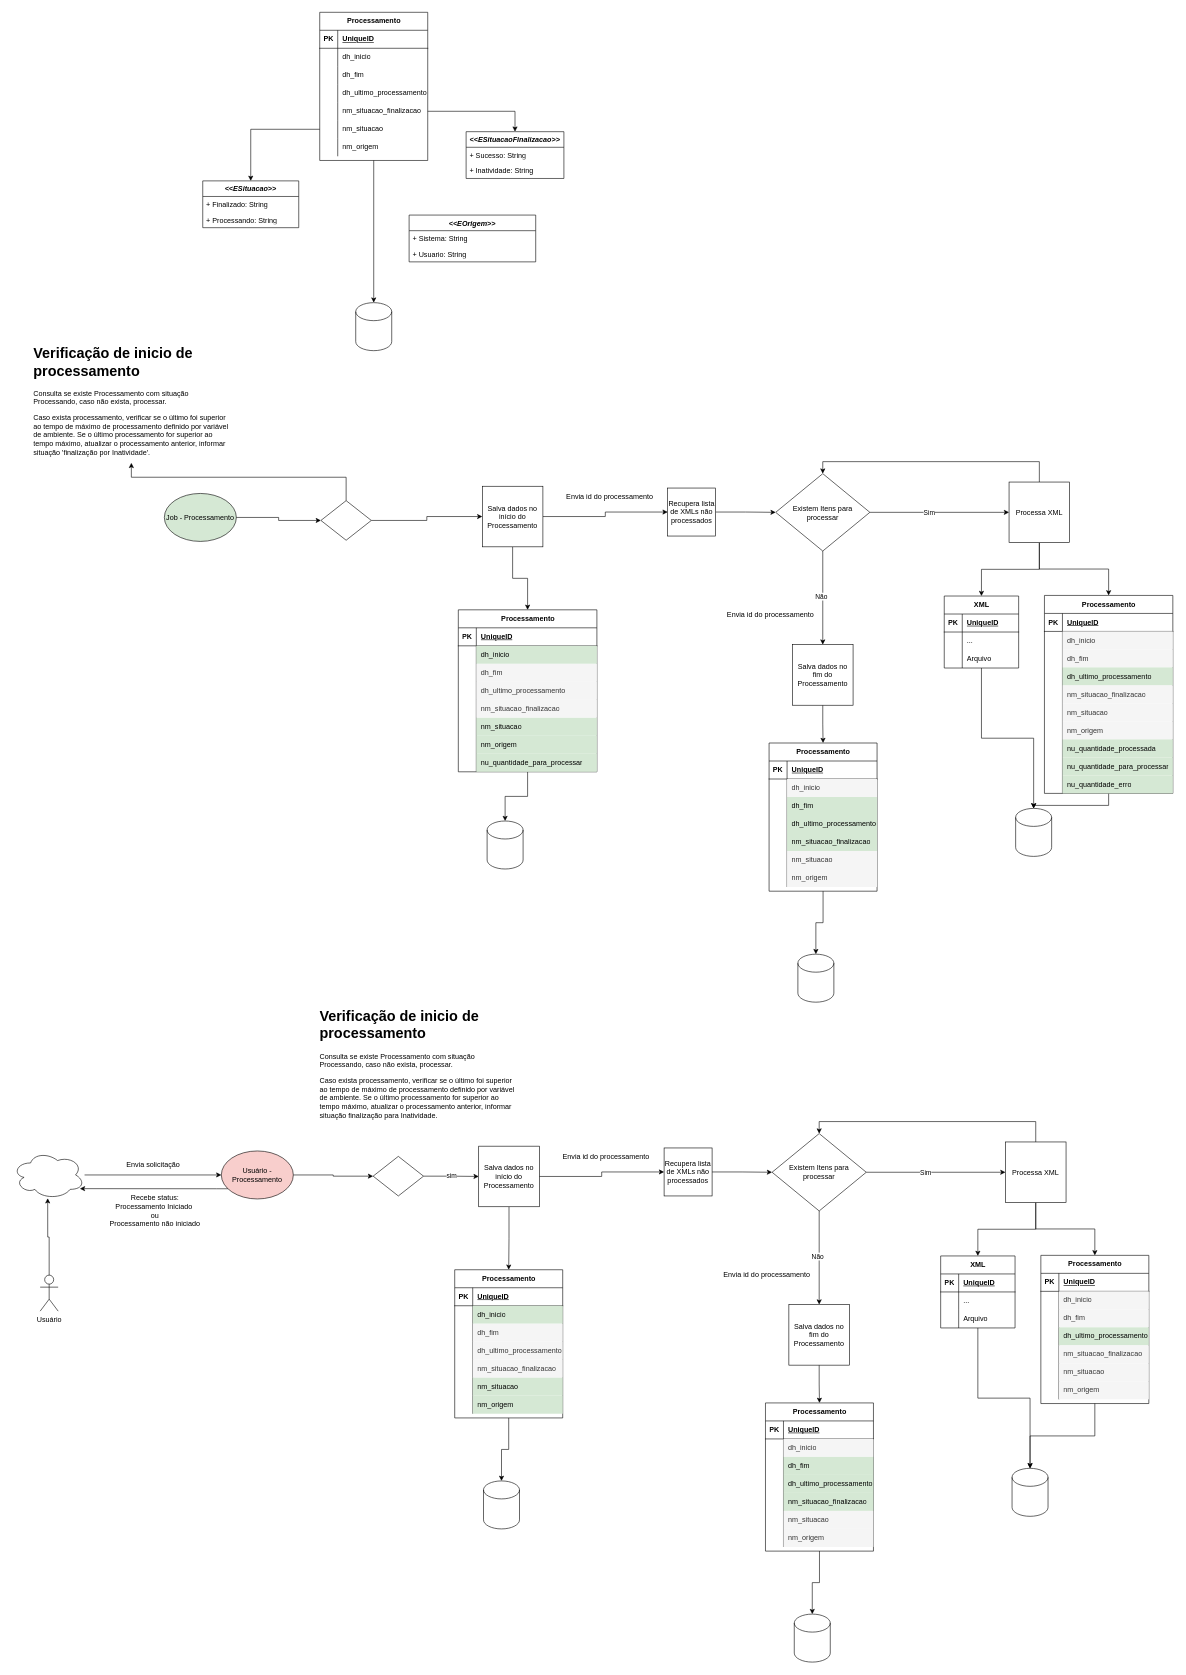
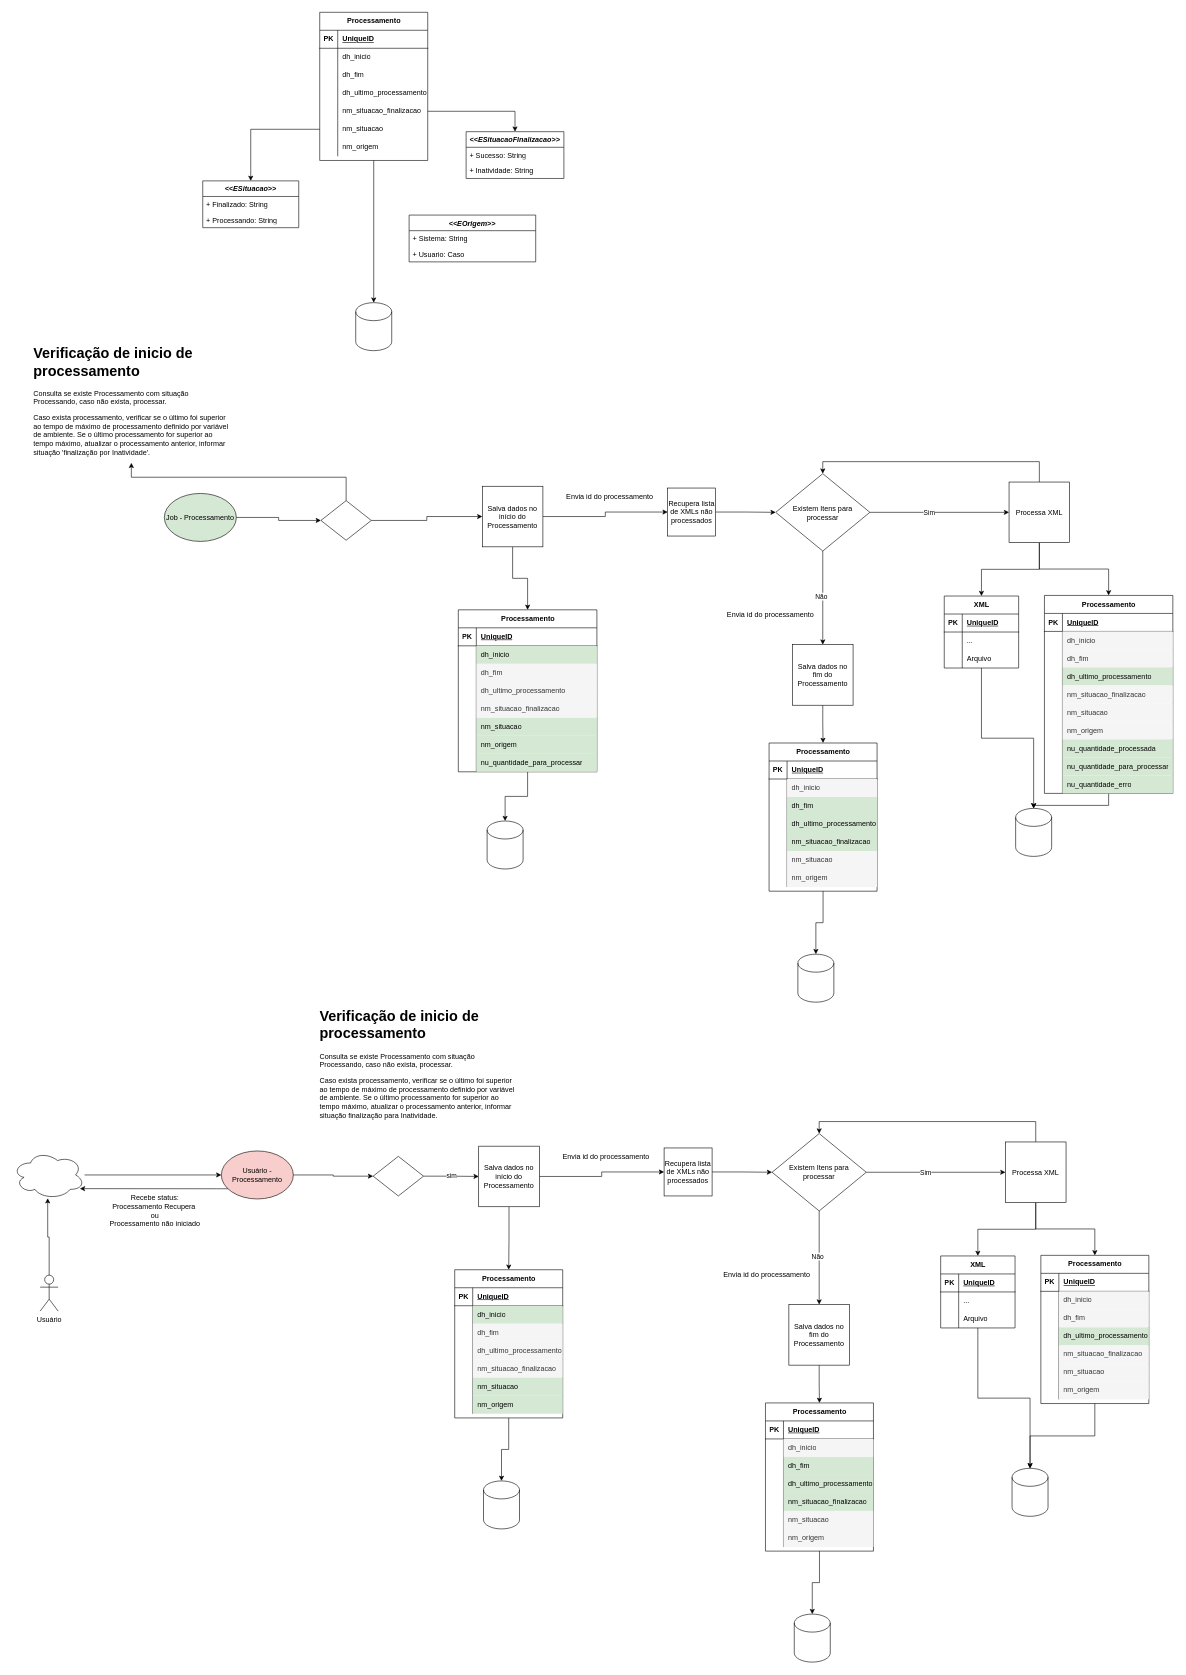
- <mxCell id="62" value="+ Usuario: String" style="text;strokeColor=none;fillColor=none;align=left;verticalAlign=top;spacingLeft=4;spacingRight=4;overflow=hidden;rotatable=0;points=[[0,0.5],[1,0.5]];portConstraint=eastwest;whiteSpace=wrap;html=1;" vertex="1" parent="60"><mxGeometry y="52" width="211" height="26" as="geometry" /></mxCell>
+ <mxCell id="62" value="+ Usuario: Caso" style="text;strokeColor=none;fillColor=none;align=left;verticalAlign=top;spacingLeft=4;spacingRight=4;overflow=hidden;rotatable=0;points=[[0,0.5],[1,0.5]];portConstraint=eastwest;whiteSpace=wrap;html=1;" vertex="1" parent="60"><mxGeometry y="52" width="211" height="26" as="geometry" /></mxCell>
- <mxCell id="268" value="Envia solicitação" style="text;html=1;align=center;verticalAlign=middle;resizable=0;points=[];autosize=1;strokeColor=none;fillColor=none;" vertex="1" parent="1"><mxGeometry x="200" y="1928" width="107" height="26" as="geometry" /></mxCell>
- <mxCell id="269" value="Recebe status:&lt;br&gt;Processamento Iniciado&amp;nbsp;&lt;div&gt;ou&lt;br&gt;Processamento não iniciado&lt;/div&gt;" style="text;html=1;align=center;verticalAlign=middle;resizable=0;points=[];autosize=1;strokeColor=none;fillColor=none;" vertex="1" parent="1"><mxGeometry x="172" y="1983" width="169" height="70" as="geometry" /></mxCell>
+ <mxCell id="269" value="Recebe status:&lt;br&gt;Processamento Recupera&amp;nbsp;&lt;div&gt;ou&lt;br&gt;Processamento não iniciado&lt;/div&gt;" style="text;html=1;align=center;verticalAlign=middle;resizable=0;points=[];autosize=1;strokeColor=none;fillColor=none;" vertex="1" parent="1"><mxGeometry x="172" y="1983" width="169" height="70" as="geometry" /></mxCell>
